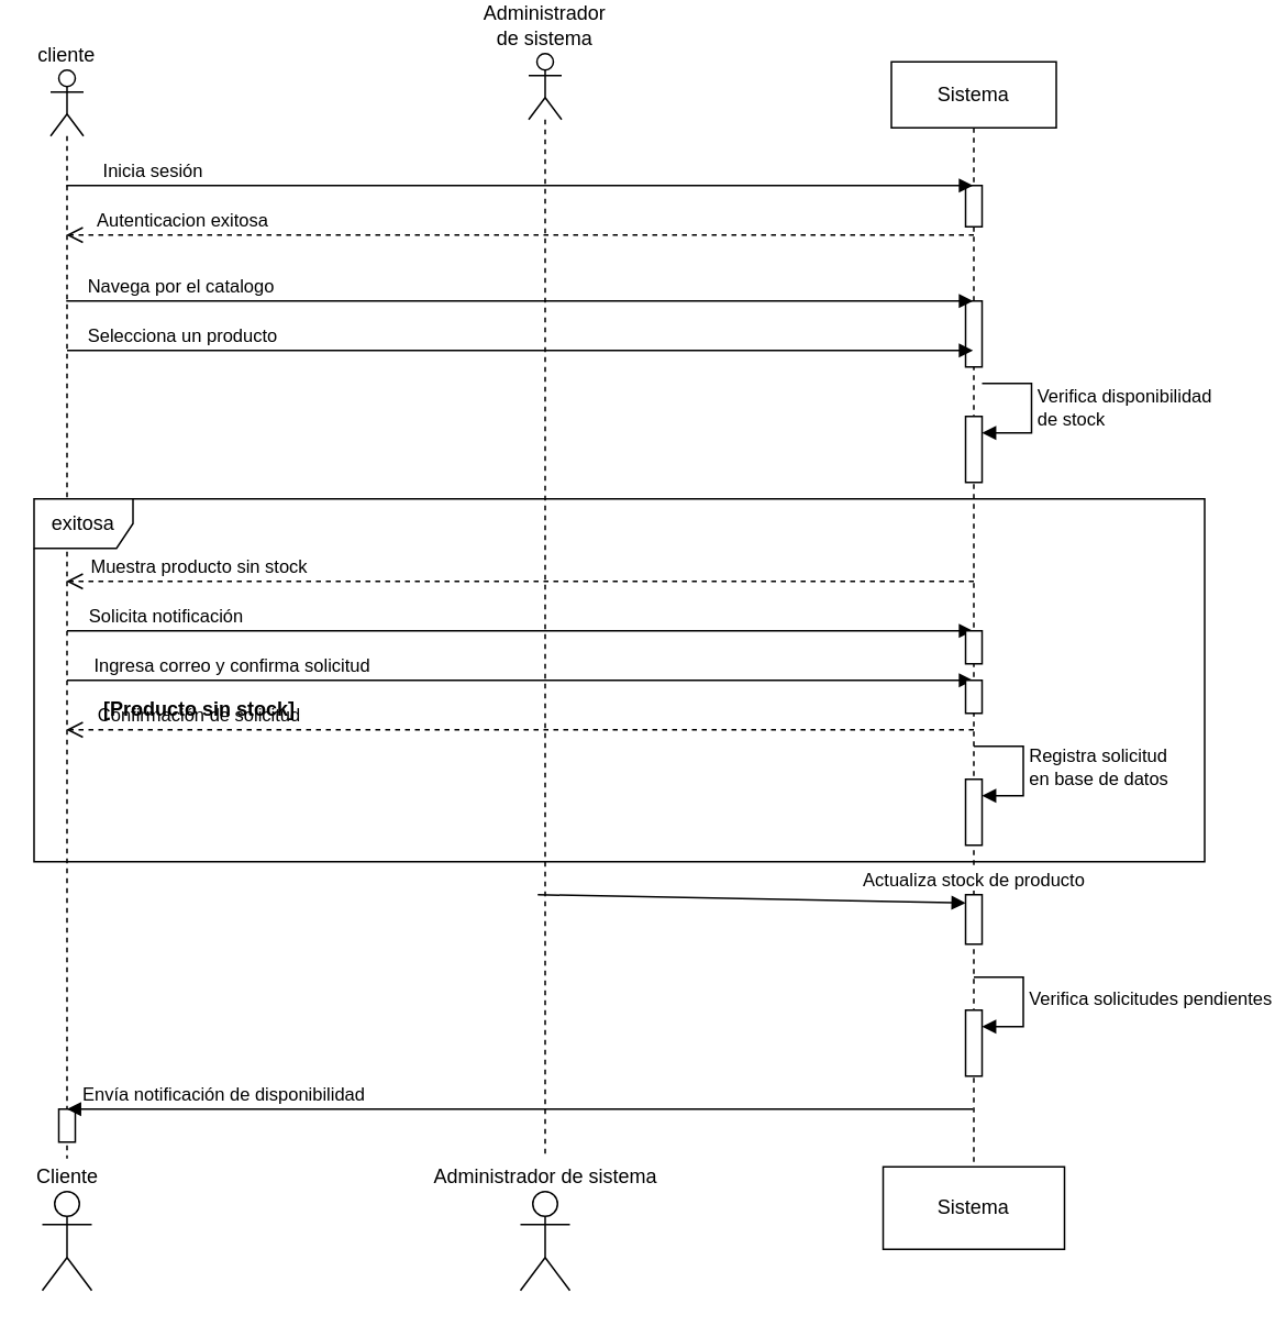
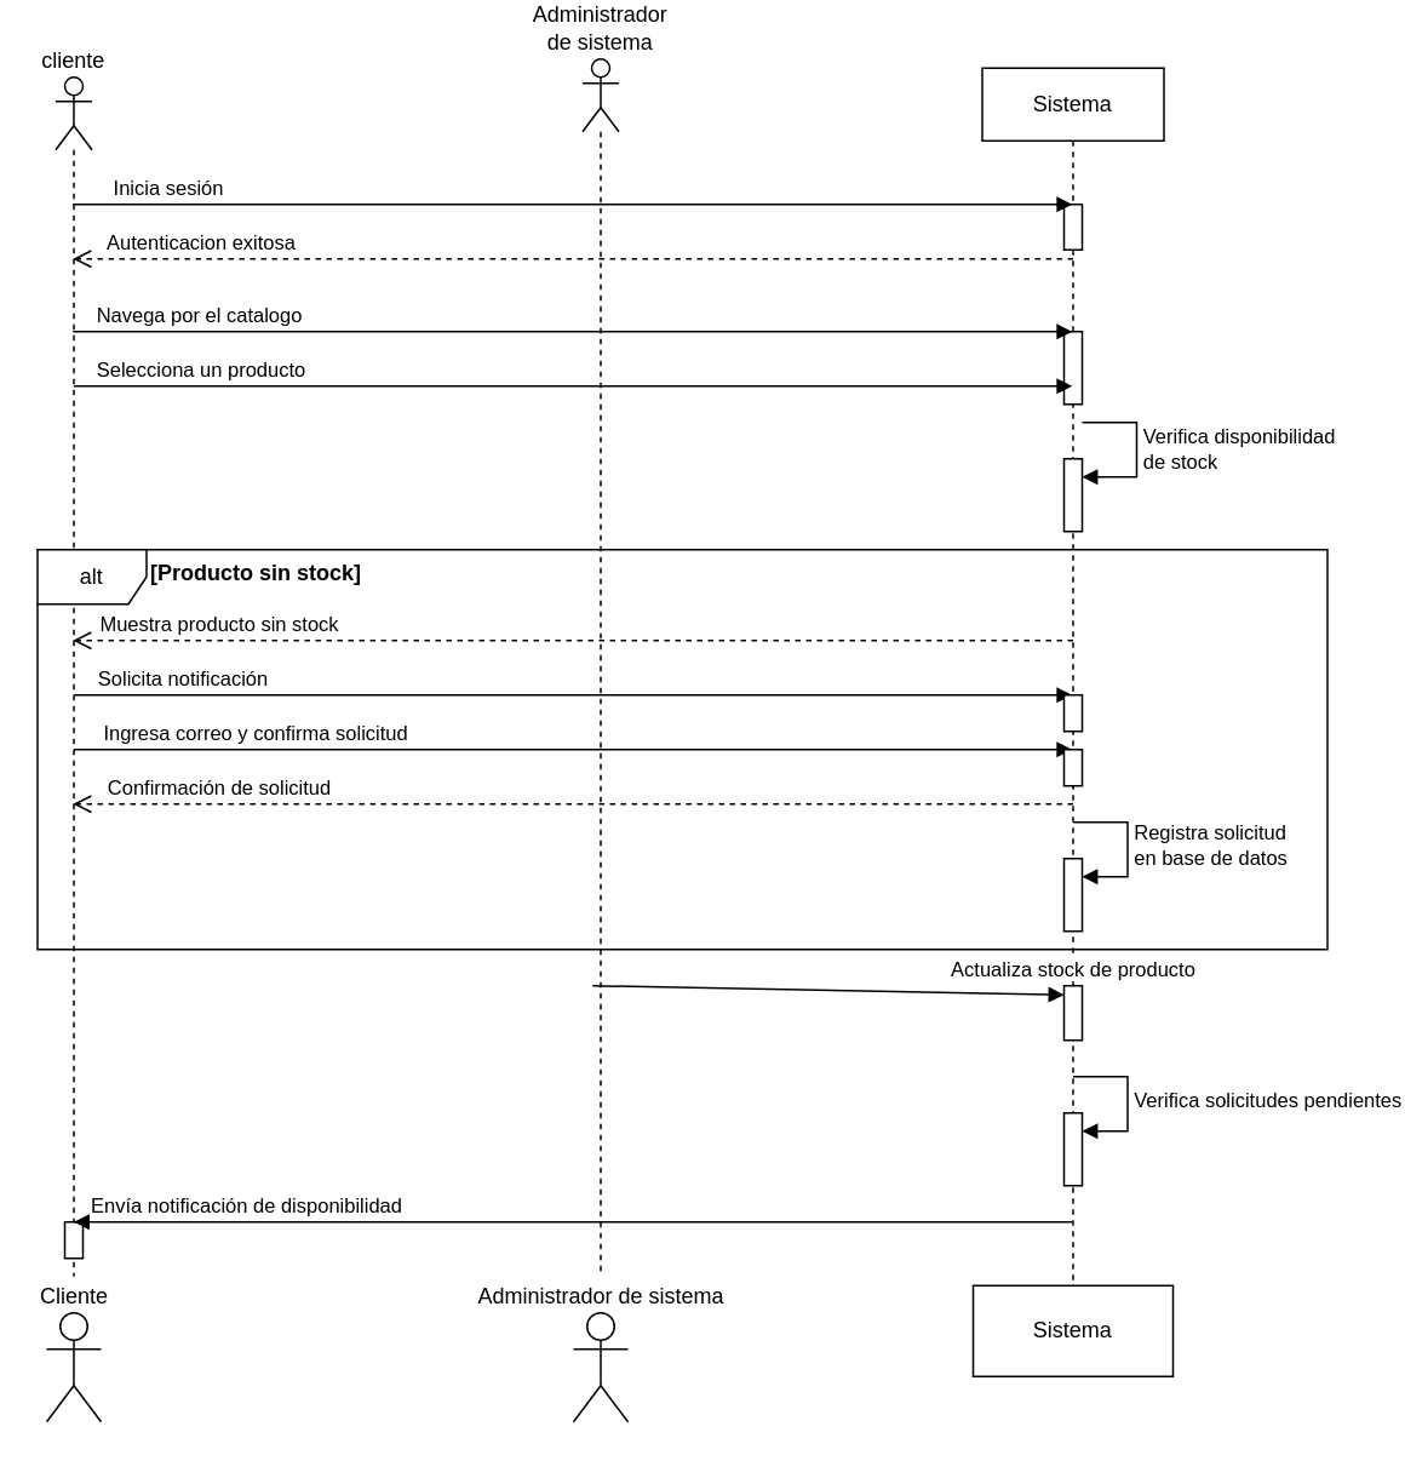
- <mxCell id="15" value="exitosa" style="shape=umlFrame;whiteSpace=wrap;html=1;pointerEvents=0;" vertex="1" parent="1"><mxGeometry x="20" y="290" width="710" height="220" as="geometry" /></mxCell>
+ <mxCell id="15" value="alt" style="shape=umlFrame;whiteSpace=wrap;html=1;pointerEvents=0;" vertex="1" parent="1"><mxGeometry x="20" y="290" width="710" height="220" as="geometry" /></mxCell>
- <mxCell id="28" value="[Producto sin stock]" style="text;align=center;fontStyle=1;verticalAlign=middle;spacingLeft=3;spacingRight=3;strokeColor=none;rotatable=0;points=[[0,0.5],[1,0.5]];portConstraint=eastwest;html=1;" vertex="1" parent="1"><mxGeometry x="80" y="405" width="80" height="26" as="geometry" /></mxCell>
+ <mxCell id="28" value="[Producto sin stock]" style="text;align=center;fontStyle=1;verticalAlign=middle;spacingLeft=3;spacingRight=3;strokeColor=none;rotatable=0;points=[[0,0.5],[1,0.5]];portConstraint=eastwest;html=1;" vertex="1" parent="1"><mxGeometry x="100" y="290" width="80" height="26" as="geometry" /></mxCell>
